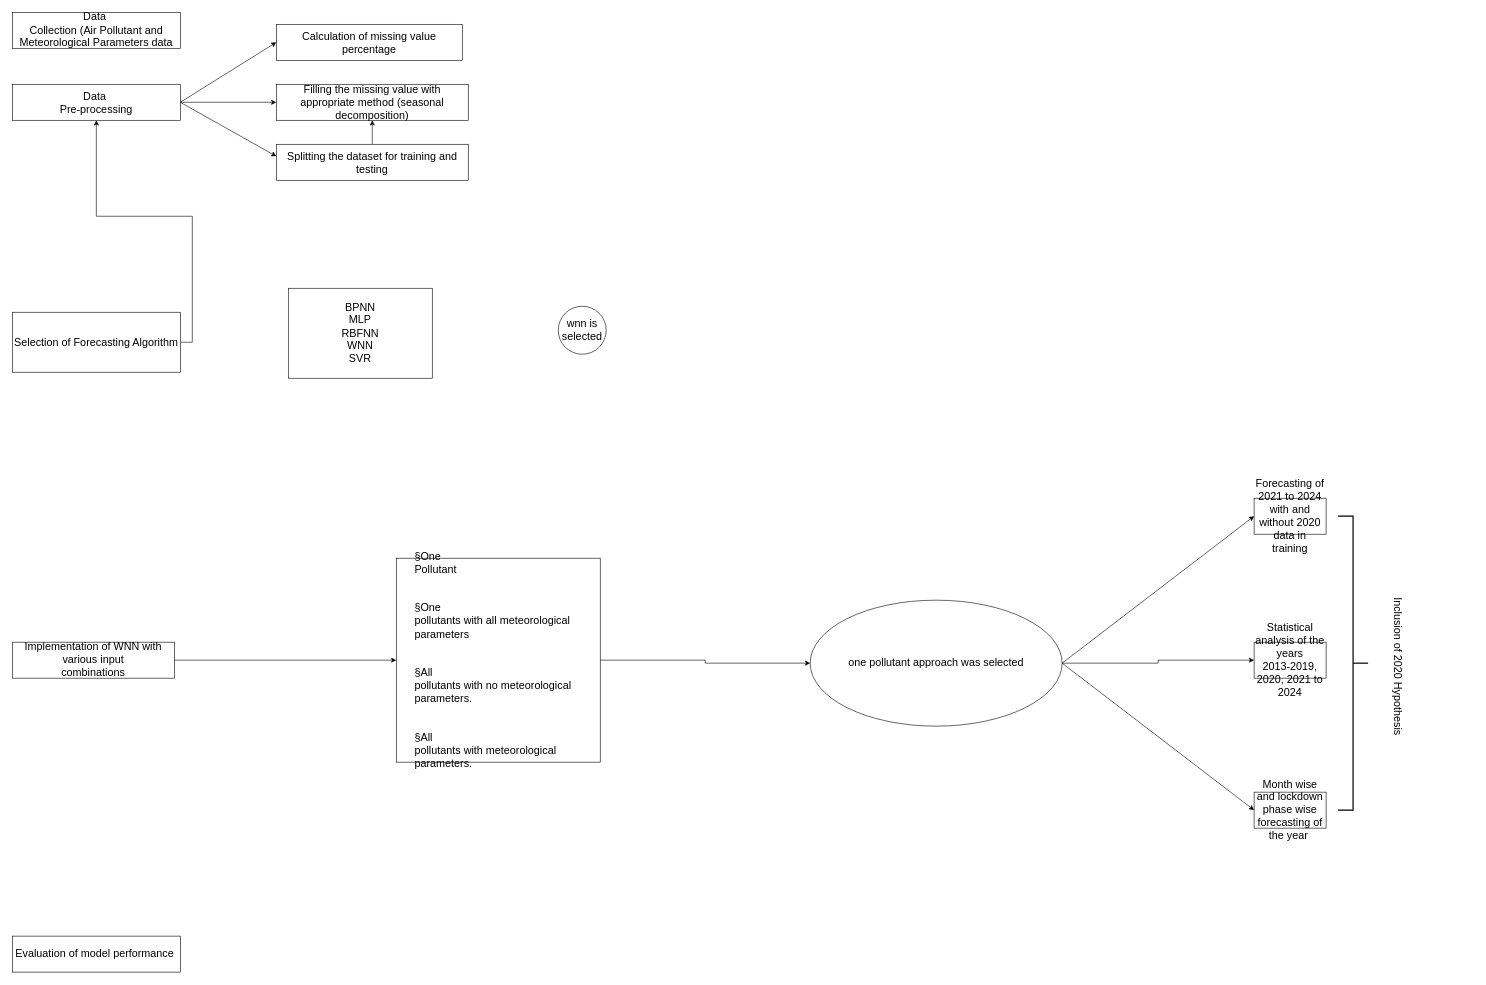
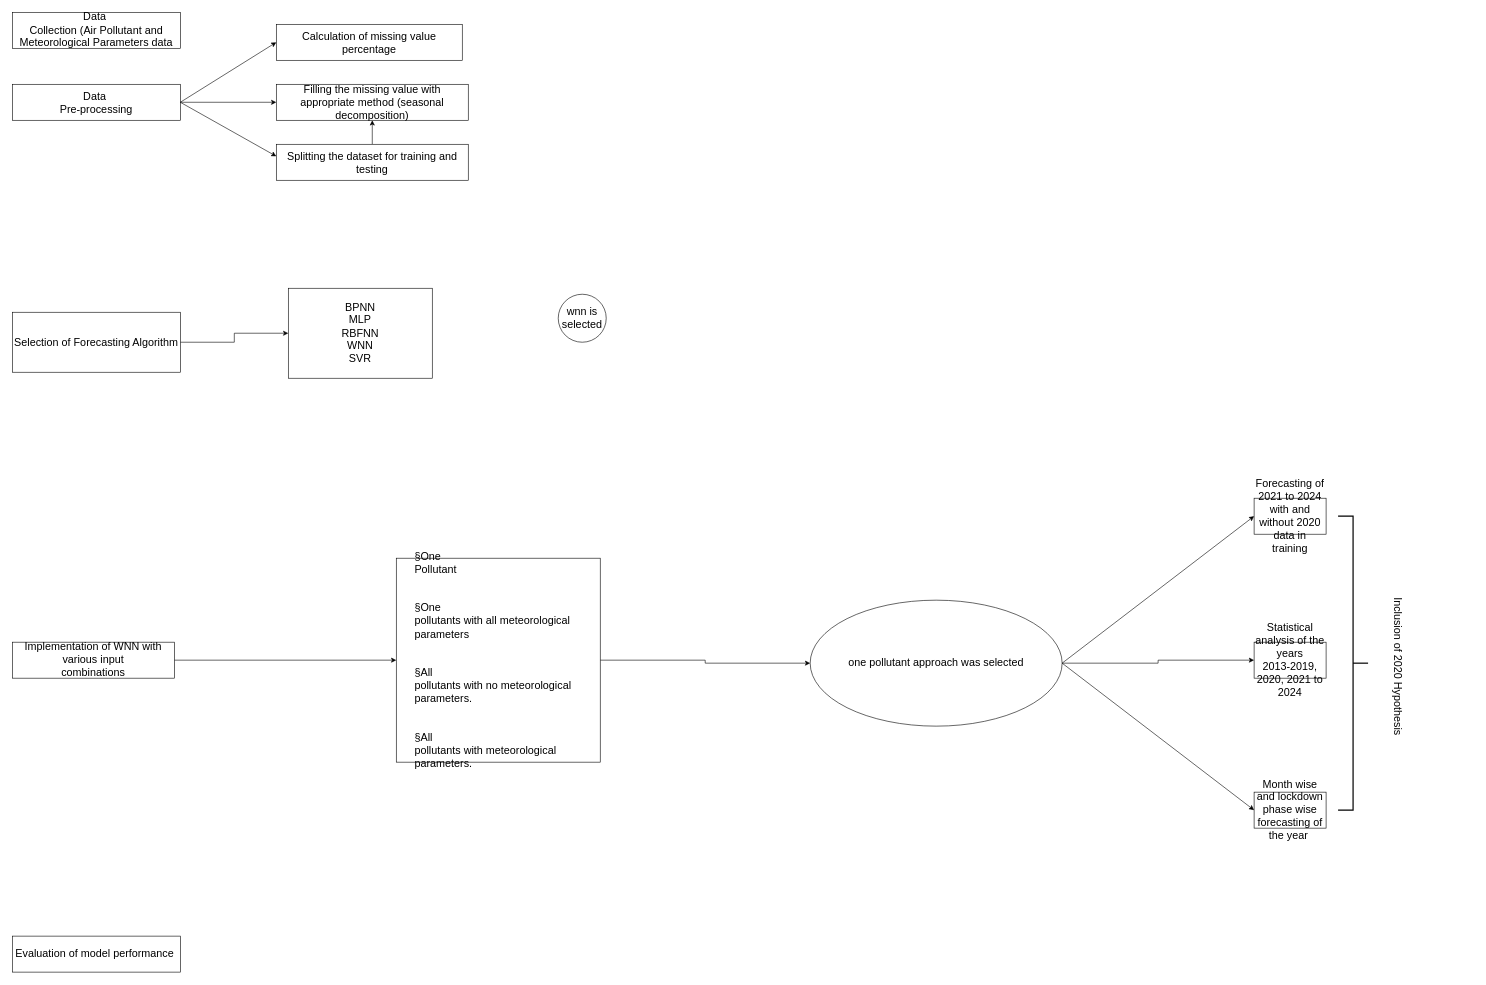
- <mxCell id="5" style="edgeStyle=orthogonalEdgeStyle;rounded=0;hachureGap=4;orthogonalLoop=1;jettySize=auto;html=1;exitX=1;exitY=0.5;exitDx=0;exitDy=0;fontFamily=Helvetica;fontColor=default;textDirection=ltr;" edge="1" parent="1" source="6" target="4"><mxGeometry relative="1" as="geometry" /></mxCell>
+ <mxCell id="5" style="edgeStyle=orthogonalEdgeStyle;rounded=0;hachureGap=4;orthogonalLoop=1;jettySize=auto;html=1;exitX=1;exitY=0.5;exitDx=0;exitDy=0;entryX=0;entryY=0.5;entryDx=0;entryDy=0;fontFamily=Helvetica;fontColor=default;textDirection=ltr;" edge="1" parent="1" source="6" target="16"><mxGeometry relative="1" as="geometry" /></mxCell>
- <mxCell id="17" value="wnn is selected" style="ellipse;whiteSpace=wrap;html=1;hachureGap=4;fontFamily=Helvetica;fontColor=default;rounded=0;textDirection=ltr;fontSize=18;labelBackgroundColor=none;" vertex="1" parent="1"><mxGeometry x="930" y="510" width="80" height="80" as="geometry" /></mxCell>
+ <mxCell id="17" value="wnn is selected" style="ellipse;whiteSpace=wrap;html=1;hachureGap=4;fontFamily=Helvetica;fontColor=default;rounded=0;textDirection=ltr;fontSize=18;labelBackgroundColor=none;" vertex="1" parent="1"><mxGeometry x="930" y="490" width="80" height="80" as="geometry" /></mxCell>
